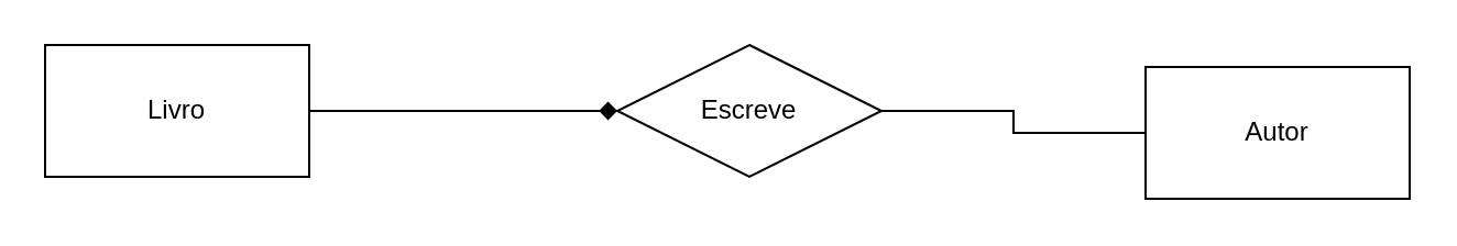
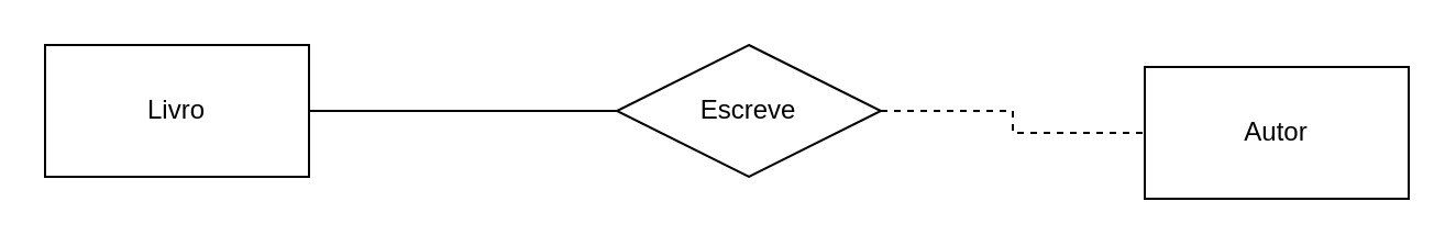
- <mxCell id="6" value="" style="endArrow=diamond;html=1;rounded=0;exitX=1;exitY=0.5;exitDx=0;exitDy=0;entryX=0;entryY=0.5;entryDx=0;entryDy=0;" edge="1" parent="1" source="2" target="5"><mxGeometry relative="1" as="geometry"><mxPoint x="40" y="180" as="sourcePoint" /><mxPoint x="200" y="180" as="targetPoint" /></mxGeometry></mxCell>
+ <mxCell id="6" value="" style="endArrow=none;html=1;rounded=0;exitX=1;exitY=0.5;exitDx=0;exitDy=0;entryX=0;entryY=0.5;entryDx=0;entryDy=0;" edge="1" parent="1" source="2" target="5"><mxGeometry relative="1" as="geometry"><mxPoint x="40" y="180" as="sourcePoint" /><mxPoint x="200" y="180" as="targetPoint" /></mxGeometry></mxCell>
- <mxCell id="4" style="edgeStyle=orthogonalEdgeStyle;rounded=0;orthogonalLoop=1;jettySize=auto;html=1;endArrow=none;endFill=0;" edge="1" parent="1" source="5" target="3"><mxGeometry relative="1" as="geometry" /></mxCell>
+ <mxCell id="4" style="edgeStyle=orthogonalEdgeStyle;rounded=0;orthogonalLoop=1;jettySize=auto;html=1;endArrow=none;endFill=0;dashed=1;" edge="1" parent="1" source="5" target="3"><mxGeometry relative="1" as="geometry" /></mxCell>
